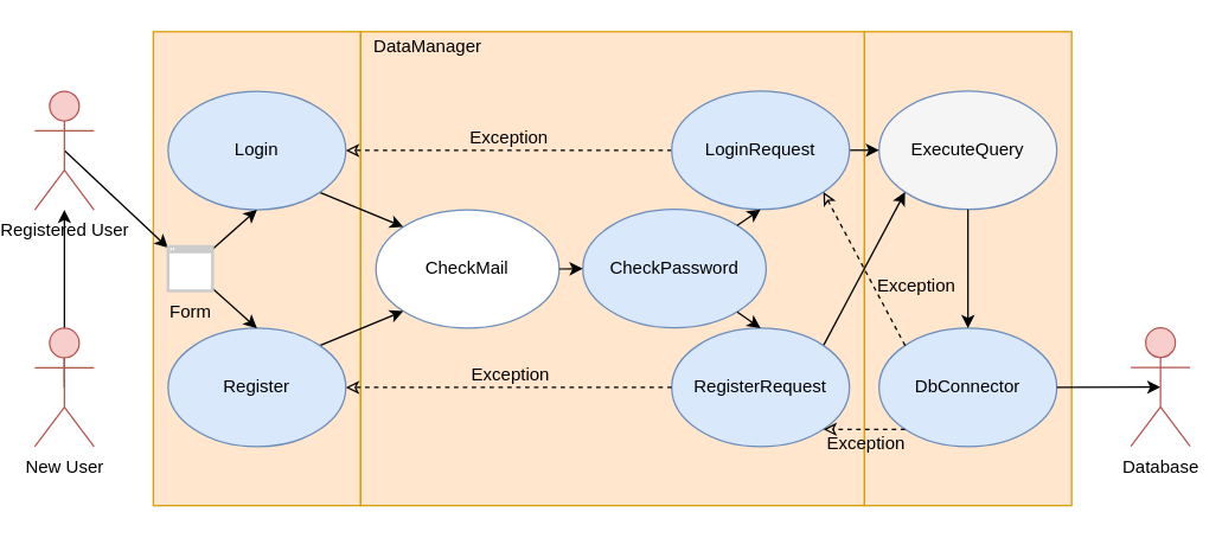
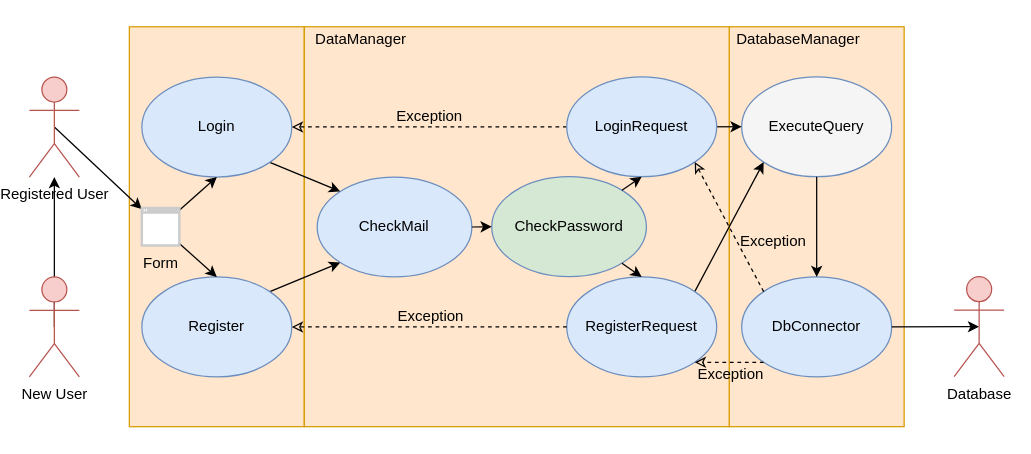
+ <mxCell id="6" value="DatabaseManager" style="text;html=1;align=center;verticalAlign=middle;resizable=0;points=[];;autosize=1;" parent="4" vertex="1"><mxGeometry width="110" height="20" as="geometry" /></mxCell>
- <mxCell id="11" value="CheckMail" style="ellipse;whiteSpace=wrap;html=1;fillColor=#ffffff;strokeColor=#6c8ebf;" parent="1" vertex="1"><mxGeometry x="250.312" y="141" width="123.75" height="80" as="geometry" /></mxCell>
+ <mxCell id="11" value="CheckMail" style="ellipse;whiteSpace=wrap;html=1;fillColor=#dae8fc;strokeColor=#6c8ebf;" parent="1" vertex="1"><mxGeometry x="250.312" y="141" width="123.75" height="80" as="geometry" /></mxCell>
- <mxCell id="12" value="CheckPassword" style="ellipse;whiteSpace=wrap;html=1;fillColor=#dae8fc;strokeColor=#6c8ebf;" parent="1" vertex="1"><mxGeometry x="389.998" y="140.79" width="123.75" height="80" as="geometry" /></mxCell>
+ <mxCell id="12" value="CheckPassword" style="ellipse;whiteSpace=wrap;html=1;fillColor=#d5e8d4;strokeColor=#6c8ebf;" parent="1" vertex="1"><mxGeometry x="389.998" y="140.79" width="123.75" height="80" as="geometry" /></mxCell>
